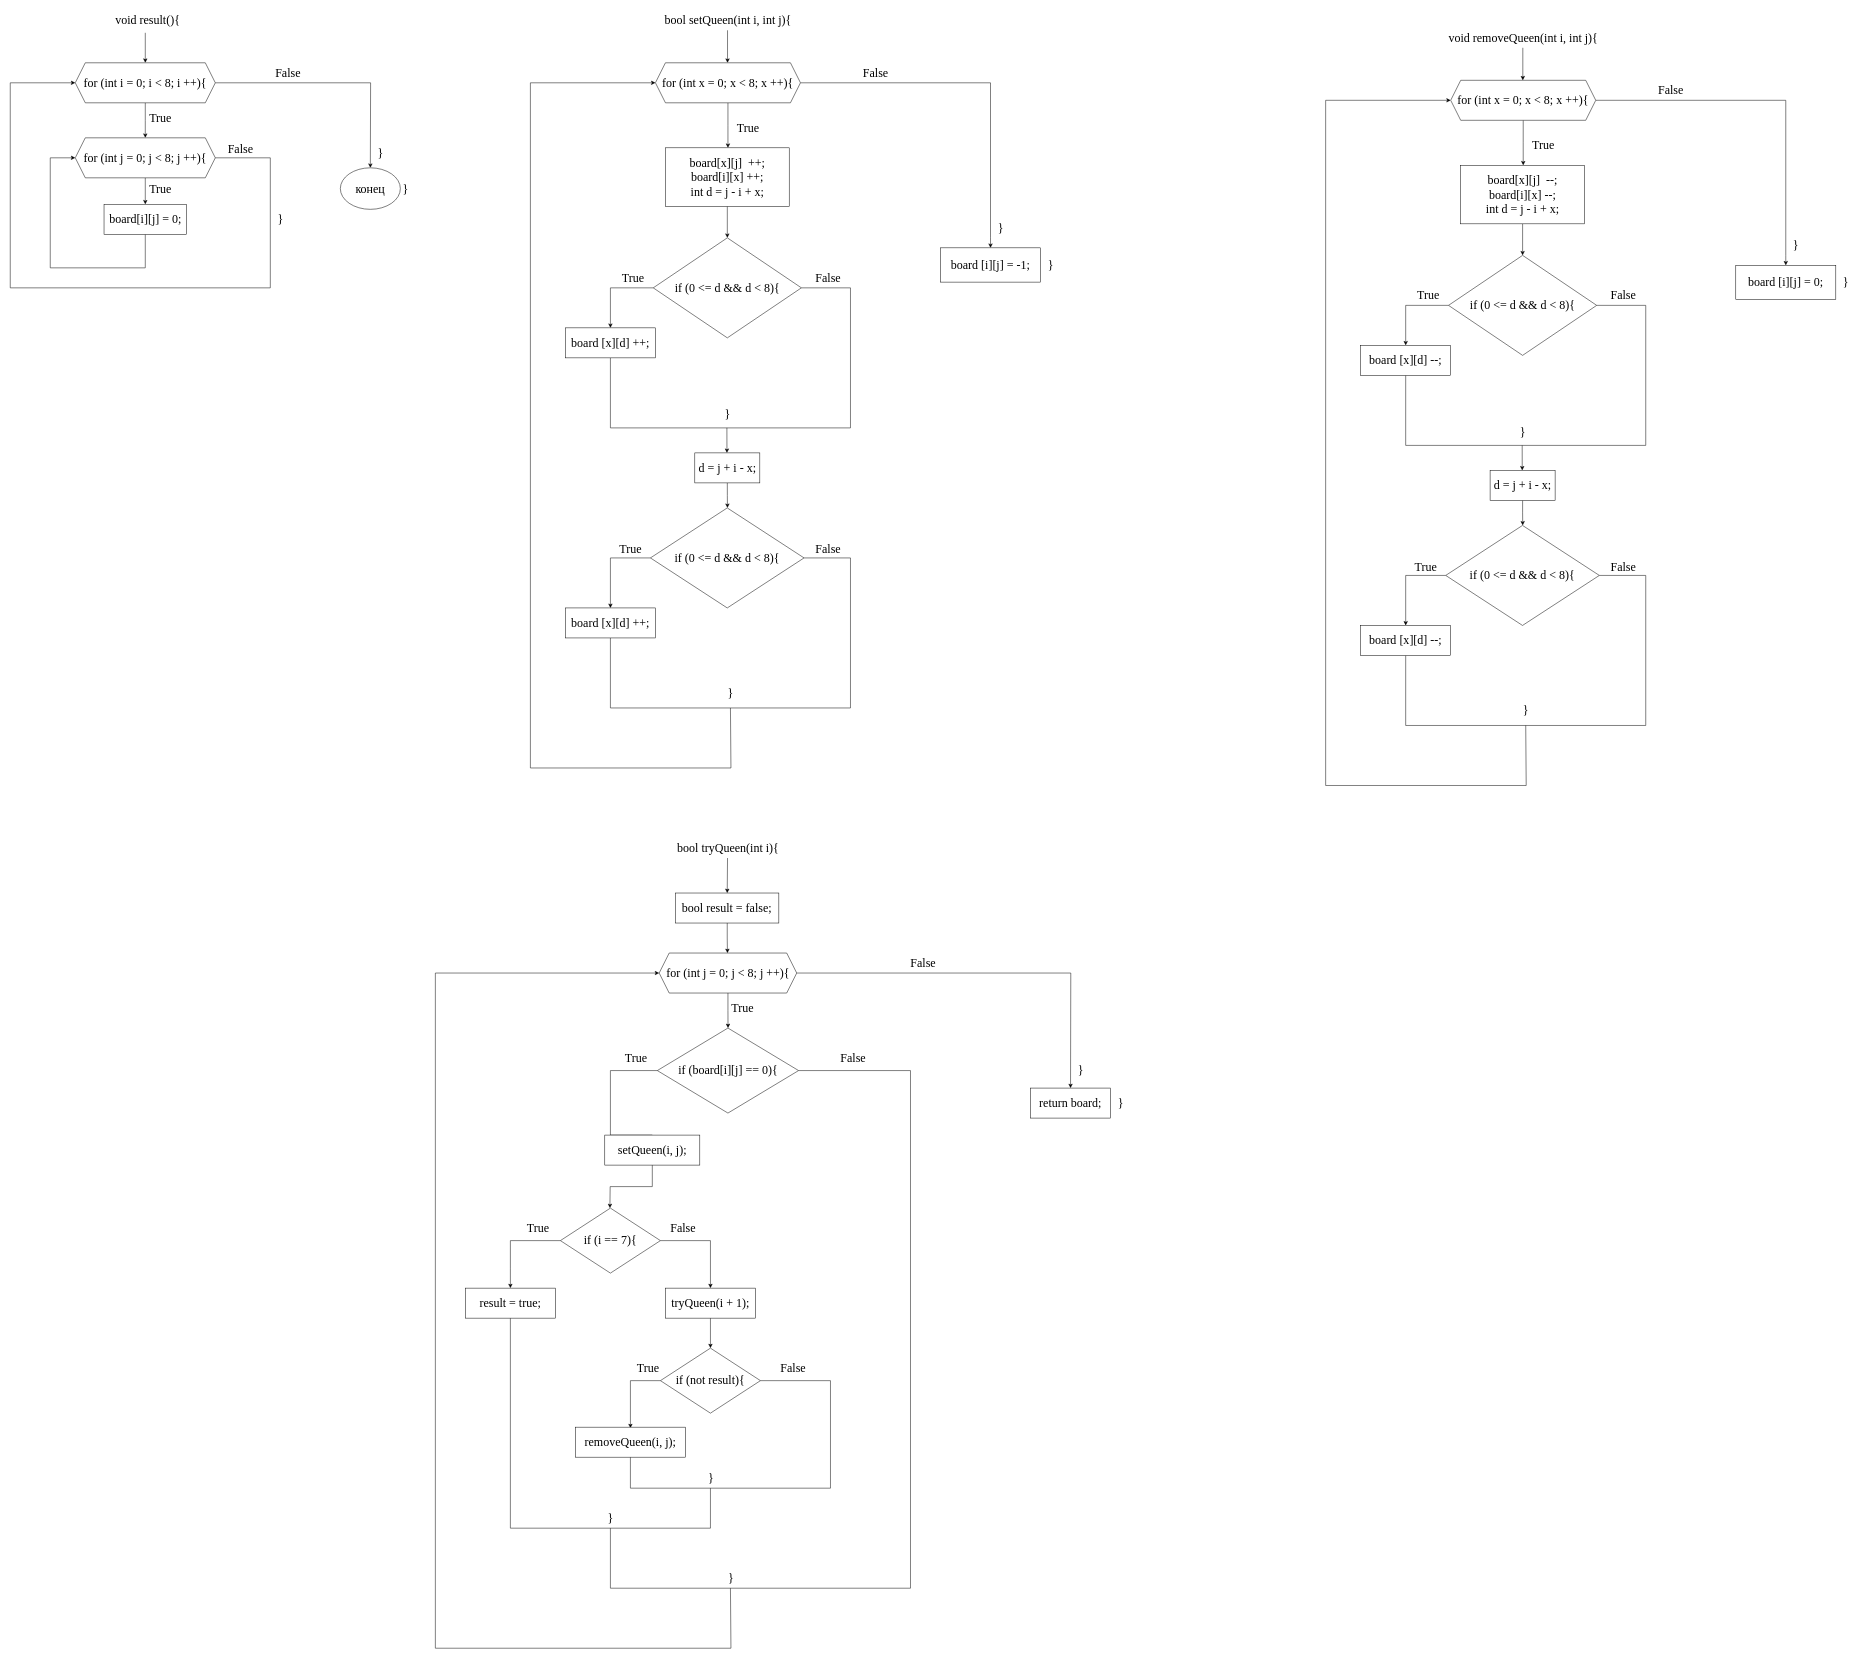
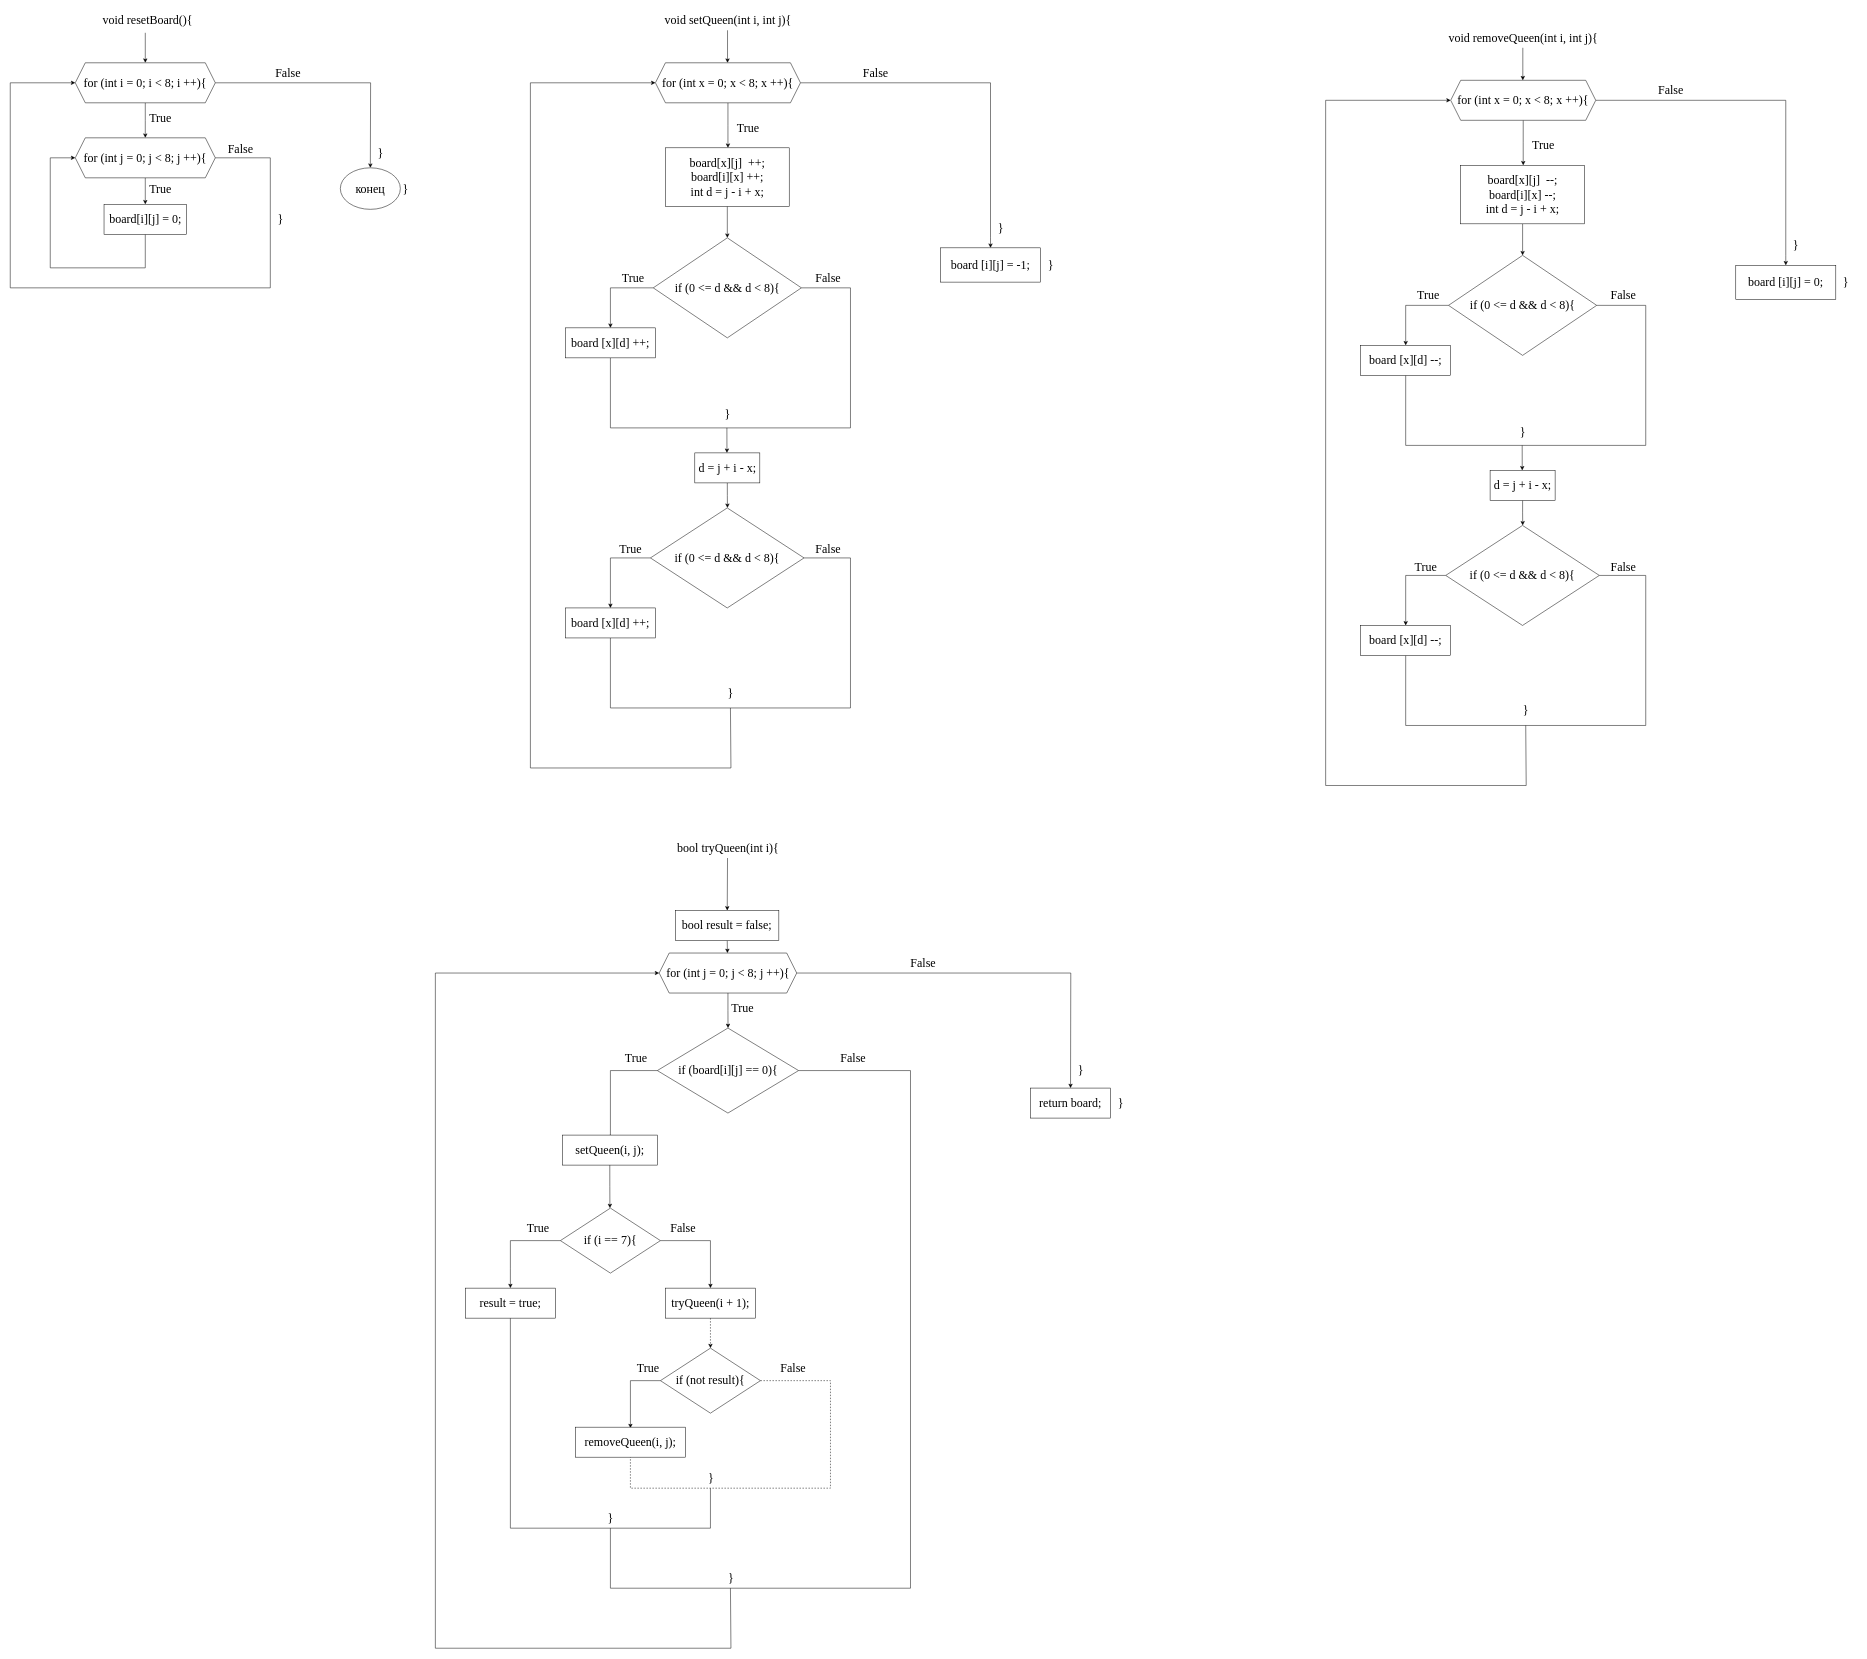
- <mxCell id="2" value="void result(){" style="text;html=1;strokeColor=none;fillColor=none;align=center;verticalAlign=middle;whiteSpace=wrap;rounded=0;fontSize=24;fontFamily=Times New Roman;fontColor=default;" vertex="1" parent="1"><mxGeometry x="200" y="25" width="190" height="30" as="geometry" /></mxCell>
+ <mxCell id="2" value="void resetBoard(){" style="text;html=1;strokeColor=none;fillColor=none;align=center;verticalAlign=middle;whiteSpace=wrap;rounded=0;fontSize=24;fontFamily=Times New Roman;fontColor=default;" vertex="1" parent="1"><mxGeometry x="200" y="25" width="190" height="30" as="geometry" /></mxCell>
- <mxCell id="18" value="bool setQueen(int i, int j){" style="text;html=1;align=center;verticalAlign=middle;resizable=0;points=[];autosize=1;strokeColor=none;fillColor=none;fontSize=24;fontFamily=Times New Roman;fontColor=default;" vertex="1" parent="1"><mxGeometry x="1315" y="20" width="280" height="40" as="geometry" /></mxCell>
+ <mxCell id="18" value="void setQueen(int i, int j){" style="text;html=1;align=center;verticalAlign=middle;resizable=0;points=[];autosize=1;strokeColor=none;fillColor=none;fontSize=24;fontFamily=Times New Roman;fontColor=default;" vertex="1" parent="1"><mxGeometry x="1315" y="20" width="280" height="40" as="geometry" /></mxCell>
- <mxCell id="83" value="bool result = false;" style="whiteSpace=wrap;html=1;strokeColor=default;align=center;verticalAlign=middle;fontFamily=Times New Roman;fontSize=24;fontColor=default;fillColor=default;" vertex="1" parent="1"><mxGeometry x="1350.38" y="1785" width="206.41" height="60" as="geometry" /></mxCell>
+ <mxCell id="83" value="bool result = false;" style="whiteSpace=wrap;html=1;strokeColor=default;align=center;verticalAlign=middle;fontFamily=Times New Roman;fontSize=24;fontColor=default;fillColor=default;" vertex="1" parent="1"><mxGeometry x="1350.38" y="1820" width="206.41" height="60" as="geometry" /></mxCell>
- <mxCell id="95" value="setQueen(i, j);" style="whiteSpace=wrap;html=1;strokeColor=default;align=center;verticalAlign=middle;fontFamily=Times New Roman;fontSize=24;fontColor=default;fillColor=default;" vertex="1" parent="1"><mxGeometry x="1208.75" y="2269" width="190" height="60" as="geometry" /></mxCell>
+ <mxCell id="95" value="setQueen(i, j);" style="whiteSpace=wrap;html=1;strokeColor=default;align=center;verticalAlign=middle;fontFamily=Times New Roman;fontSize=24;fontColor=default;fillColor=default;" vertex="1" parent="1"><mxGeometry x="1123.75" y="2269" width="190" height="60" as="geometry" /></mxCell>
- <mxCell id="103" style="edgeStyle=orthogonalEdgeStyle;rounded=0;orthogonalLoop=1;jettySize=auto;html=1;exitX=0.5;exitY=1;exitDx=0;exitDy=0;fontFamily=Times New Roman;fontSize=24;fontColor=default;" edge="1" parent="1" source="104" target="107"><mxGeometry relative="1" as="geometry"><mxPoint x="1421" y="2695" as="targetPoint" /></mxGeometry></mxCell>
+ <mxCell id="103" style="edgeStyle=orthogonalEdgeStyle;rounded=0;orthogonalLoop=1;jettySize=auto;html=1;exitX=0.5;exitY=1;exitDx=0;exitDy=0;fontFamily=Times New Roman;fontSize=24;fontColor=default;dashed=1;" edge="1" parent="1" source="104" target="107"><mxGeometry relative="1" as="geometry"><mxPoint x="1421" y="2695" as="targetPoint" /></mxGeometry></mxCell>
- <mxCell id="106" style="edgeStyle=orthogonalEdgeStyle;rounded=0;orthogonalLoop=1;jettySize=auto;html=1;exitX=1;exitY=0.5;exitDx=0;exitDy=0;fontFamily=Times New Roman;fontSize=24;fontColor=default;entryX=0.5;entryY=1;entryDx=0;entryDy=0;endArrow=none;endFill=0;" edge="1" parent="1" source="107" target="110"><mxGeometry relative="1" as="geometry"><mxPoint x="1590" y="2815" as="targetPoint" /><Array as="points"><mxPoint x="1660" y="2760" /><mxPoint x="1660" y="2975" /><mxPoint x="1260" y="2975" /></Array></mxGeometry></mxCell>
+ <mxCell id="106" style="edgeStyle=orthogonalEdgeStyle;rounded=0;orthogonalLoop=1;jettySize=auto;html=1;exitX=1;exitY=0.5;exitDx=0;exitDy=0;fontFamily=Times New Roman;fontSize=24;fontColor=default;entryX=0.5;entryY=1;entryDx=0;entryDy=0;endArrow=none;endFill=0;dashed=1;" edge="1" parent="1" source="107" target="110"><mxGeometry relative="1" as="geometry"><mxPoint x="1590" y="2815" as="targetPoint" /><Array as="points"><mxPoint x="1660" y="2760" /><mxPoint x="1660" y="2975" /><mxPoint x="1260" y="2975" /></Array></mxGeometry></mxCell>
